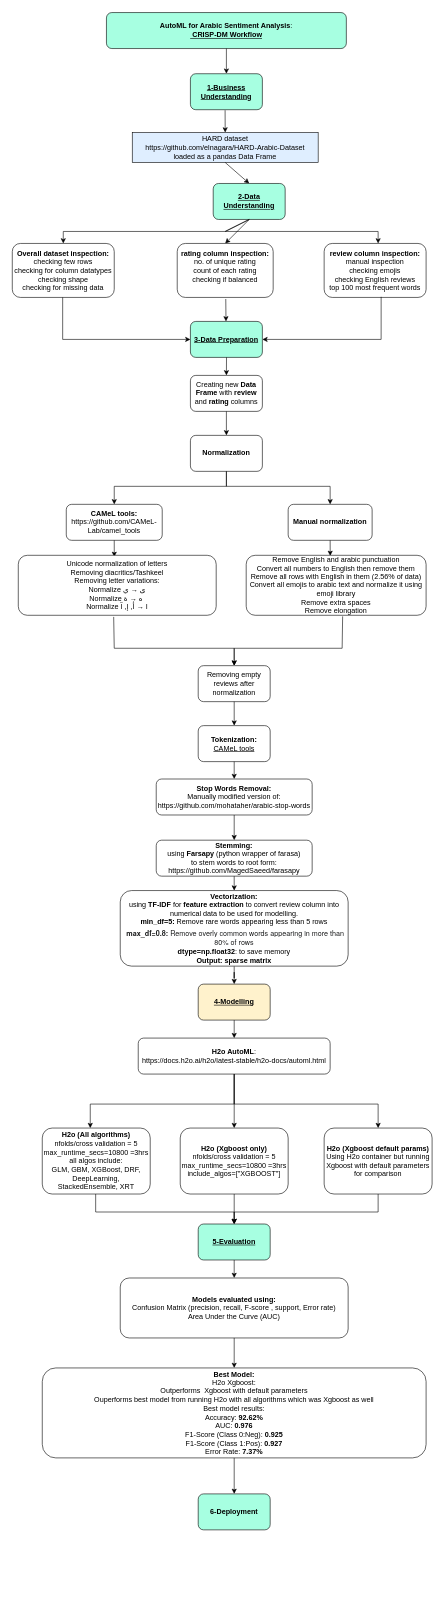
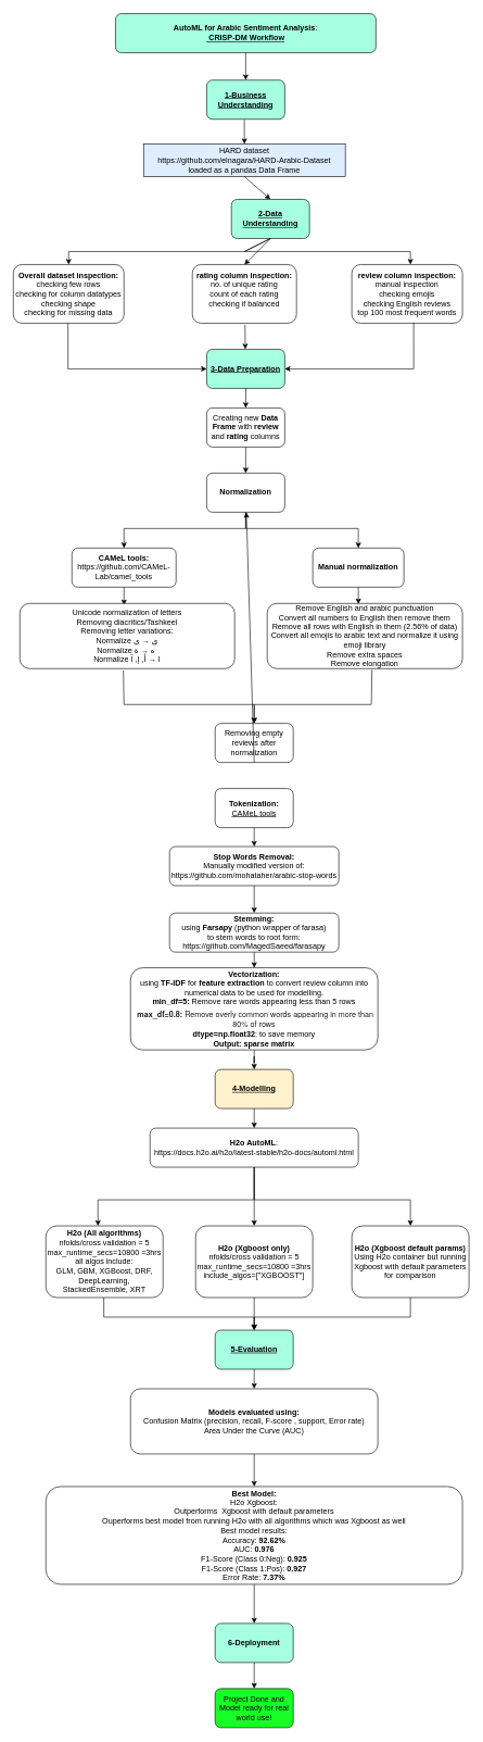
- <mxCell id="34" value="" style="endArrow=classic;html=1;rounded=0;exitX=0.5;exitY=1;exitDx=0;exitDy=0;entryX=0.5;entryY=0;entryDx=0;entryDy=0;" parent="1" source="33" target="35" edge="1"><mxGeometry width="50" height="50" relative="1" as="geometry"><mxPoint x="300" y="1209" as="sourcePoint" /><mxPoint x="390" y="1209" as="targetPoint" /></mxGeometry></mxCell>
+ <mxCell id="34" value="" style="endArrow=classic;html=1;rounded=0;exitX=0.5;exitY=1;exitDx=0;exitDy=0;" parent="1" source="33" target="22" edge="1"><mxGeometry width="50" height="50" relative="1" as="geometry"><mxPoint x="300" y="1209" as="sourcePoint" /><mxPoint x="390" y="1209" as="targetPoint" /></mxGeometry></mxCell>
+ <mxCell id="63" value="" style="endArrow=classic;html=1;rounded=0;exitX=0.5;exitY=1;exitDx=0;exitDy=0;" parent="1" source="62" target="64" edge="1"><mxGeometry width="50" height="50" relative="1" as="geometry"><mxPoint x="300" y="2480" as="sourcePoint" /><mxPoint x="390" y="2580" as="targetPoint" /></mxGeometry></mxCell>
+ <mxCell id="64" value="Project Done and Model ready for real world use!" style="rounded=1;whiteSpace=wrap;html=1;fillColor=#18FF27;" parent="1" vertex="1"><mxGeometry x="330" y="2590" width="120" height="60" as="geometry" /></mxCell>
